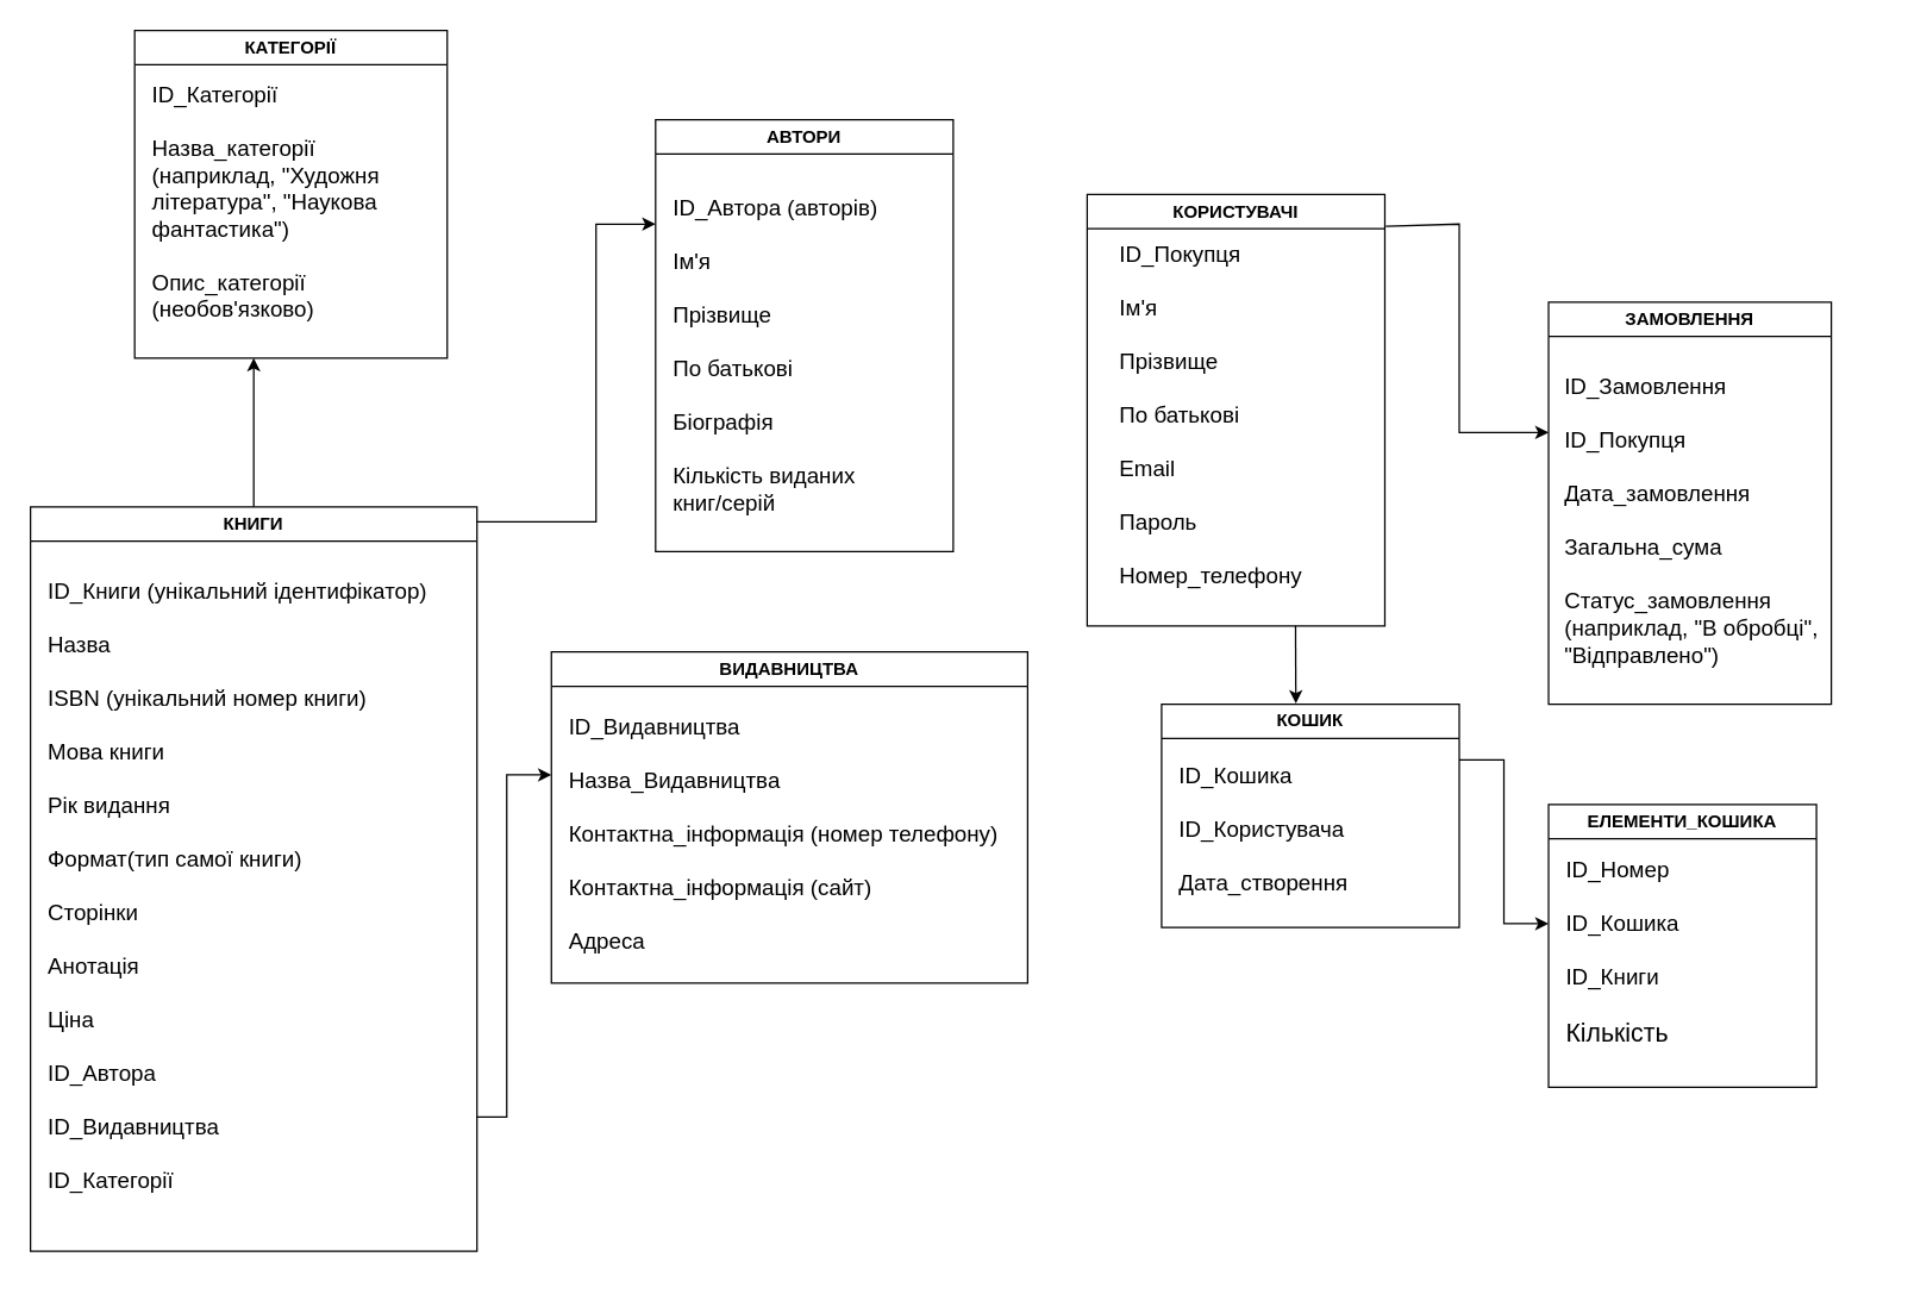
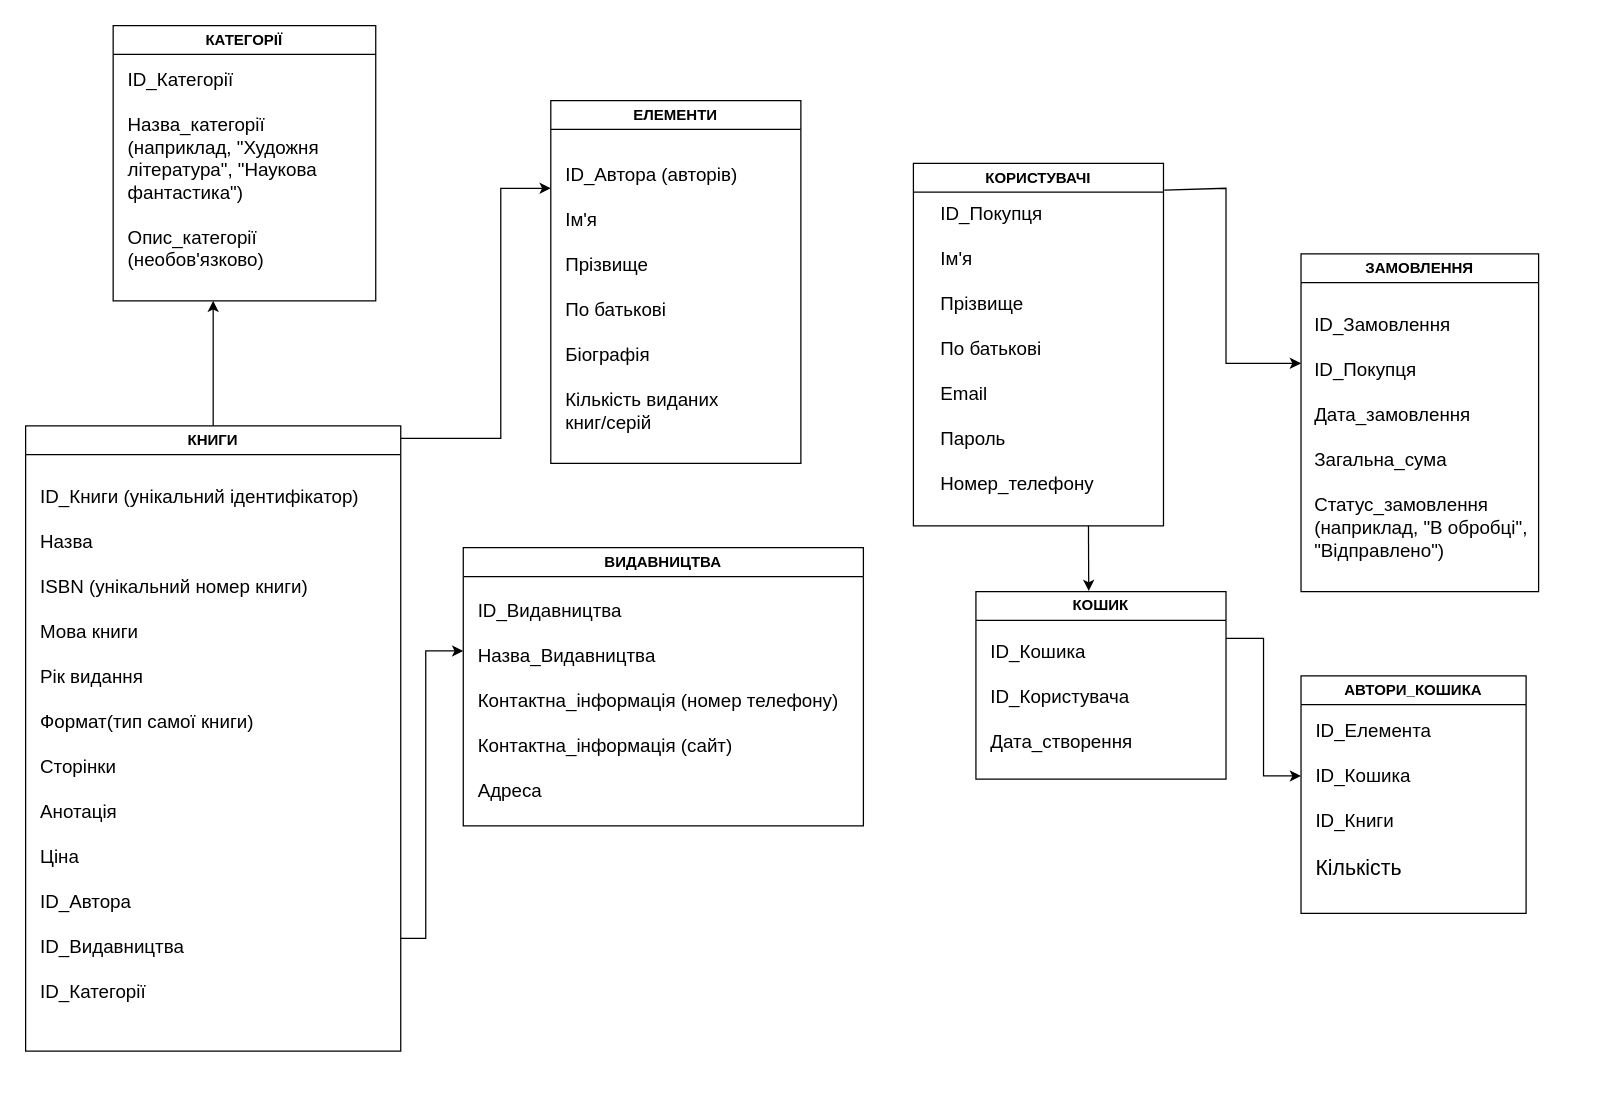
- <mxCell id="4" value="АВТОРИ" style="swimlane;whiteSpace=wrap;html=1;" vertex="1" parent="1"><mxGeometry x="440" y="80" width="200" height="290" as="geometry" /></mxCell>
+ <mxCell id="4" value="ЕЛЕМЕНТИ" style="swimlane;whiteSpace=wrap;html=1;" vertex="1" parent="1"><mxGeometry x="440" y="80" width="200" height="290" as="geometry" /></mxCell>
- <mxCell id="21" value="ЕЛЕМЕНТИ_КОШИКА" style="swimlane;whiteSpace=wrap;html=1;" vertex="1" parent="1"><mxGeometry x="1040" y="540" width="180" height="190" as="geometry" /></mxCell>
+ <mxCell id="21" value="АВТОРИ_КОШИКА" style="swimlane;whiteSpace=wrap;html=1;" vertex="1" parent="1"><mxGeometry x="1040" y="540" width="180" height="190" as="geometry" /></mxCell>
- <mxCell id="22" value="&lt;font style=&quot;font-size: 15px;&quot;&gt;ID_Номер&lt;/font&gt;&lt;div&gt;&lt;font style=&quot;font-size: 15px;&quot;&gt;&lt;br&gt;&lt;/font&gt;&lt;div&gt;&lt;font style=&quot;font-size: 15px;&quot;&gt;ID_Кошика&lt;/font&gt;&lt;/div&gt;&lt;div&gt;&lt;font style=&quot;font-size: 15px;&quot;&gt;&lt;br&gt;&lt;/font&gt;&lt;/div&gt;&lt;div&gt;&lt;font style=&quot;font-size: 15px;&quot;&gt;ID_Книги&lt;/font&gt;&lt;/div&gt;&lt;div&gt;&lt;font style=&quot;font-size: 17px;&quot;&gt;&lt;br&gt;&lt;/font&gt;&lt;/div&gt;&lt;div&gt;&lt;font style=&quot;font-size: 17px;&quot;&gt;Кількість&lt;/font&gt;&lt;/div&gt;&lt;div&gt;&lt;font style=&quot;font-size: 15px;&quot;&gt;&lt;br&gt;&lt;/font&gt;&lt;/div&gt;&lt;/div&gt;&lt;div&gt;&lt;font style=&quot;font-size: 15px;&quot;&gt;&lt;br&gt;&lt;/font&gt;&lt;/div&gt;&lt;div&gt;&lt;br&gt;&lt;/div&gt;" style="text;html=1;align=left;verticalAlign=middle;resizable=0;points=[];autosize=1;strokeColor=none;fillColor=none;" vertex="1" parent="21"><mxGeometry x="10" y="30" width="120" height="190" as="geometry" /></mxCell>
+ <mxCell id="22" value="&lt;font style=&quot;font-size: 15px;&quot;&gt;ID_Елемента&lt;/font&gt;&lt;div&gt;&lt;font style=&quot;font-size: 15px;&quot;&gt;&lt;br&gt;&lt;/font&gt;&lt;div&gt;&lt;font style=&quot;font-size: 15px;&quot;&gt;ID_Кошика&lt;/font&gt;&lt;/div&gt;&lt;div&gt;&lt;font style=&quot;font-size: 15px;&quot;&gt;&lt;br&gt;&lt;/font&gt;&lt;/div&gt;&lt;div&gt;&lt;font style=&quot;font-size: 15px;&quot;&gt;ID_Книги&lt;/font&gt;&lt;/div&gt;&lt;div&gt;&lt;font style=&quot;font-size: 17px;&quot;&gt;&lt;br&gt;&lt;/font&gt;&lt;/div&gt;&lt;div&gt;&lt;font style=&quot;font-size: 17px;&quot;&gt;Кількість&lt;/font&gt;&lt;/div&gt;&lt;div&gt;&lt;font style=&quot;font-size: 15px;&quot;&gt;&lt;br&gt;&lt;/font&gt;&lt;/div&gt;&lt;/div&gt;&lt;div&gt;&lt;font style=&quot;font-size: 15px;&quot;&gt;&lt;br&gt;&lt;/font&gt;&lt;/div&gt;&lt;div&gt;&lt;br&gt;&lt;/div&gt;" style="text;html=1;align=left;verticalAlign=middle;resizable=0;points=[];autosize=1;strokeColor=none;fillColor=none;" vertex="1" parent="21"><mxGeometry x="10" y="30" width="120" height="190" as="geometry" /></mxCell>
